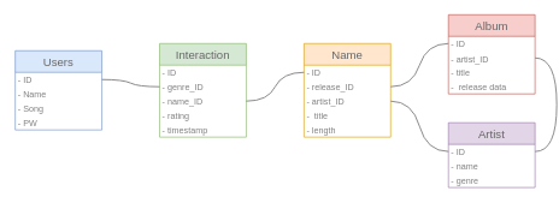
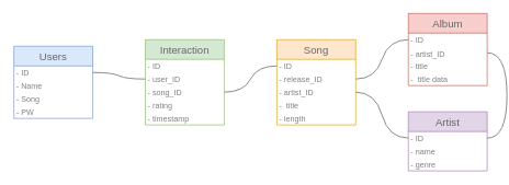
- <mxCell id="13" value="Name" style="swimlane;fontStyle=0;childLayout=stackLayout;horizontal=1;startSize=30;horizontalStack=0;resizeParent=1;resizeParentMax=0;resizeLast=0;collapsible=1;marginBottom=0;strokeColor=#d79b00;labelBackgroundColor=none;fillColor=#ffe6cc;fontSize=16;fontColor=#666666;" vertex="1" parent="1"><mxGeometry x="420" y="60" width="120" height="130" as="geometry"><mxRectangle x="320" y="280" width="80" height="30" as="alternateBounds" /></mxGeometry></mxCell>
+ <mxCell id="13" value="Song" style="swimlane;fontStyle=0;childLayout=stackLayout;horizontal=1;startSize=30;horizontalStack=0;resizeParent=1;resizeParentMax=0;resizeLast=0;collapsible=1;marginBottom=0;strokeColor=#d79b00;labelBackgroundColor=none;fillColor=#ffe6cc;fontSize=16;fontColor=#666666;" vertex="1" parent="1"><mxGeometry x="420" y="60" width="120" height="130" as="geometry"><mxRectangle x="320" y="280" width="80" height="30" as="alternateBounds" /></mxGeometry></mxCell>
- <mxCell id="9" value="- genre_ID" style="text;strokeColor=none;fillColor=none;align=left;verticalAlign=middle;spacingLeft=4;spacingRight=0;overflow=hidden;points=[[0,0.5],[1,0.5]];portConstraint=eastwest;rotatable=0;fontColor=#808080;spacing=0;fontSize=12;" vertex="1" parent="7"><mxGeometry y="50" width="120" height="20" as="geometry" /></mxCell>
+ <mxCell id="9" value="- user_ID" style="text;strokeColor=none;fillColor=none;align=left;verticalAlign=middle;spacingLeft=4;spacingRight=0;overflow=hidden;points=[[0,0.5],[1,0.5]];portConstraint=eastwest;rotatable=0;fontColor=#808080;spacing=0;fontSize=12;" vertex="1" parent="7"><mxGeometry y="50" width="120" height="20" as="geometry" /></mxCell>
- <mxCell id="23" value="-  release data" style="text;strokeColor=none;fillColor=none;align=left;verticalAlign=middle;spacingLeft=4;spacingRight=0;overflow=hidden;points=[[0,0.5],[1,0.5]];portConstraint=eastwest;rotatable=0;fontColor=#808080;spacing=0;fontSize=12;" vertex="1" parent="19"><mxGeometry y="90" width="120" height="20" as="geometry" /></mxCell>
+ <mxCell id="23" value="-  title data" style="text;strokeColor=none;fillColor=none;align=left;verticalAlign=middle;spacingLeft=4;spacingRight=0;overflow=hidden;points=[[0,0.5],[1,0.5]];portConstraint=eastwest;rotatable=0;fontColor=#808080;spacing=0;fontSize=12;" vertex="1" parent="19"><mxGeometry y="90" width="120" height="20" as="geometry" /></mxCell>
- <mxCell id="10" value="- name_ID" style="text;strokeColor=none;fillColor=none;spacingLeft=4;spacingRight=0;overflow=hidden;rotatable=0;points=[[0,0.5],[1,0.5]];portConstraint=eastwest;fontSize=12;fontColor=#808080;spacing=0;" vertex="1" parent="7"><mxGeometry y="70" width="120" height="20" as="geometry" /></mxCell>
+ <mxCell id="10" value="- song_ID" style="text;strokeColor=none;fillColor=none;spacingLeft=4;spacingRight=0;overflow=hidden;rotatable=0;points=[[0,0.5],[1,0.5]];portConstraint=eastwest;fontSize=12;fontColor=#808080;spacing=0;" vertex="1" parent="7"><mxGeometry y="70" width="120" height="20" as="geometry" /></mxCell>
